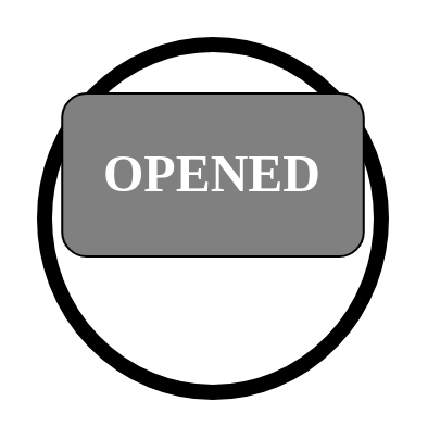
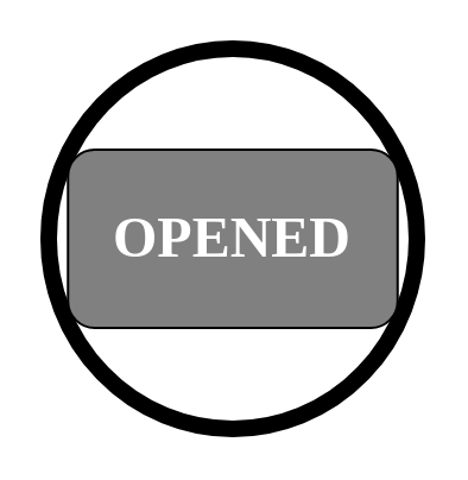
- <mxCell id="3" value="&lt;font style=&quot;font-size: 24px&quot; color=&quot;#ffffff&quot; face=&quot;Verdana&quot;&gt;&lt;b&gt;OPENED&lt;/b&gt;&lt;/font&gt;" style="rounded=1;whiteSpace=wrap;html=1;fillColor=#808080;" vertex="1" parent="1"><mxGeometry x="28.13" y="42.5" width="138.75" height="75" as="geometry" /></mxCell>
+ <mxCell id="3" value="&lt;font style=&quot;font-size: 24px&quot; color=&quot;#ffffff&quot; face=&quot;Verdana&quot;&gt;&lt;b&gt;OPENED&lt;/b&gt;&lt;/font&gt;" style="rounded=1;whiteSpace=wrap;html=1;fillColor=#808080;" vertex="1" parent="1"><mxGeometry x="28.13" y="62.5" width="138.75" height="75" as="geometry" /></mxCell>
